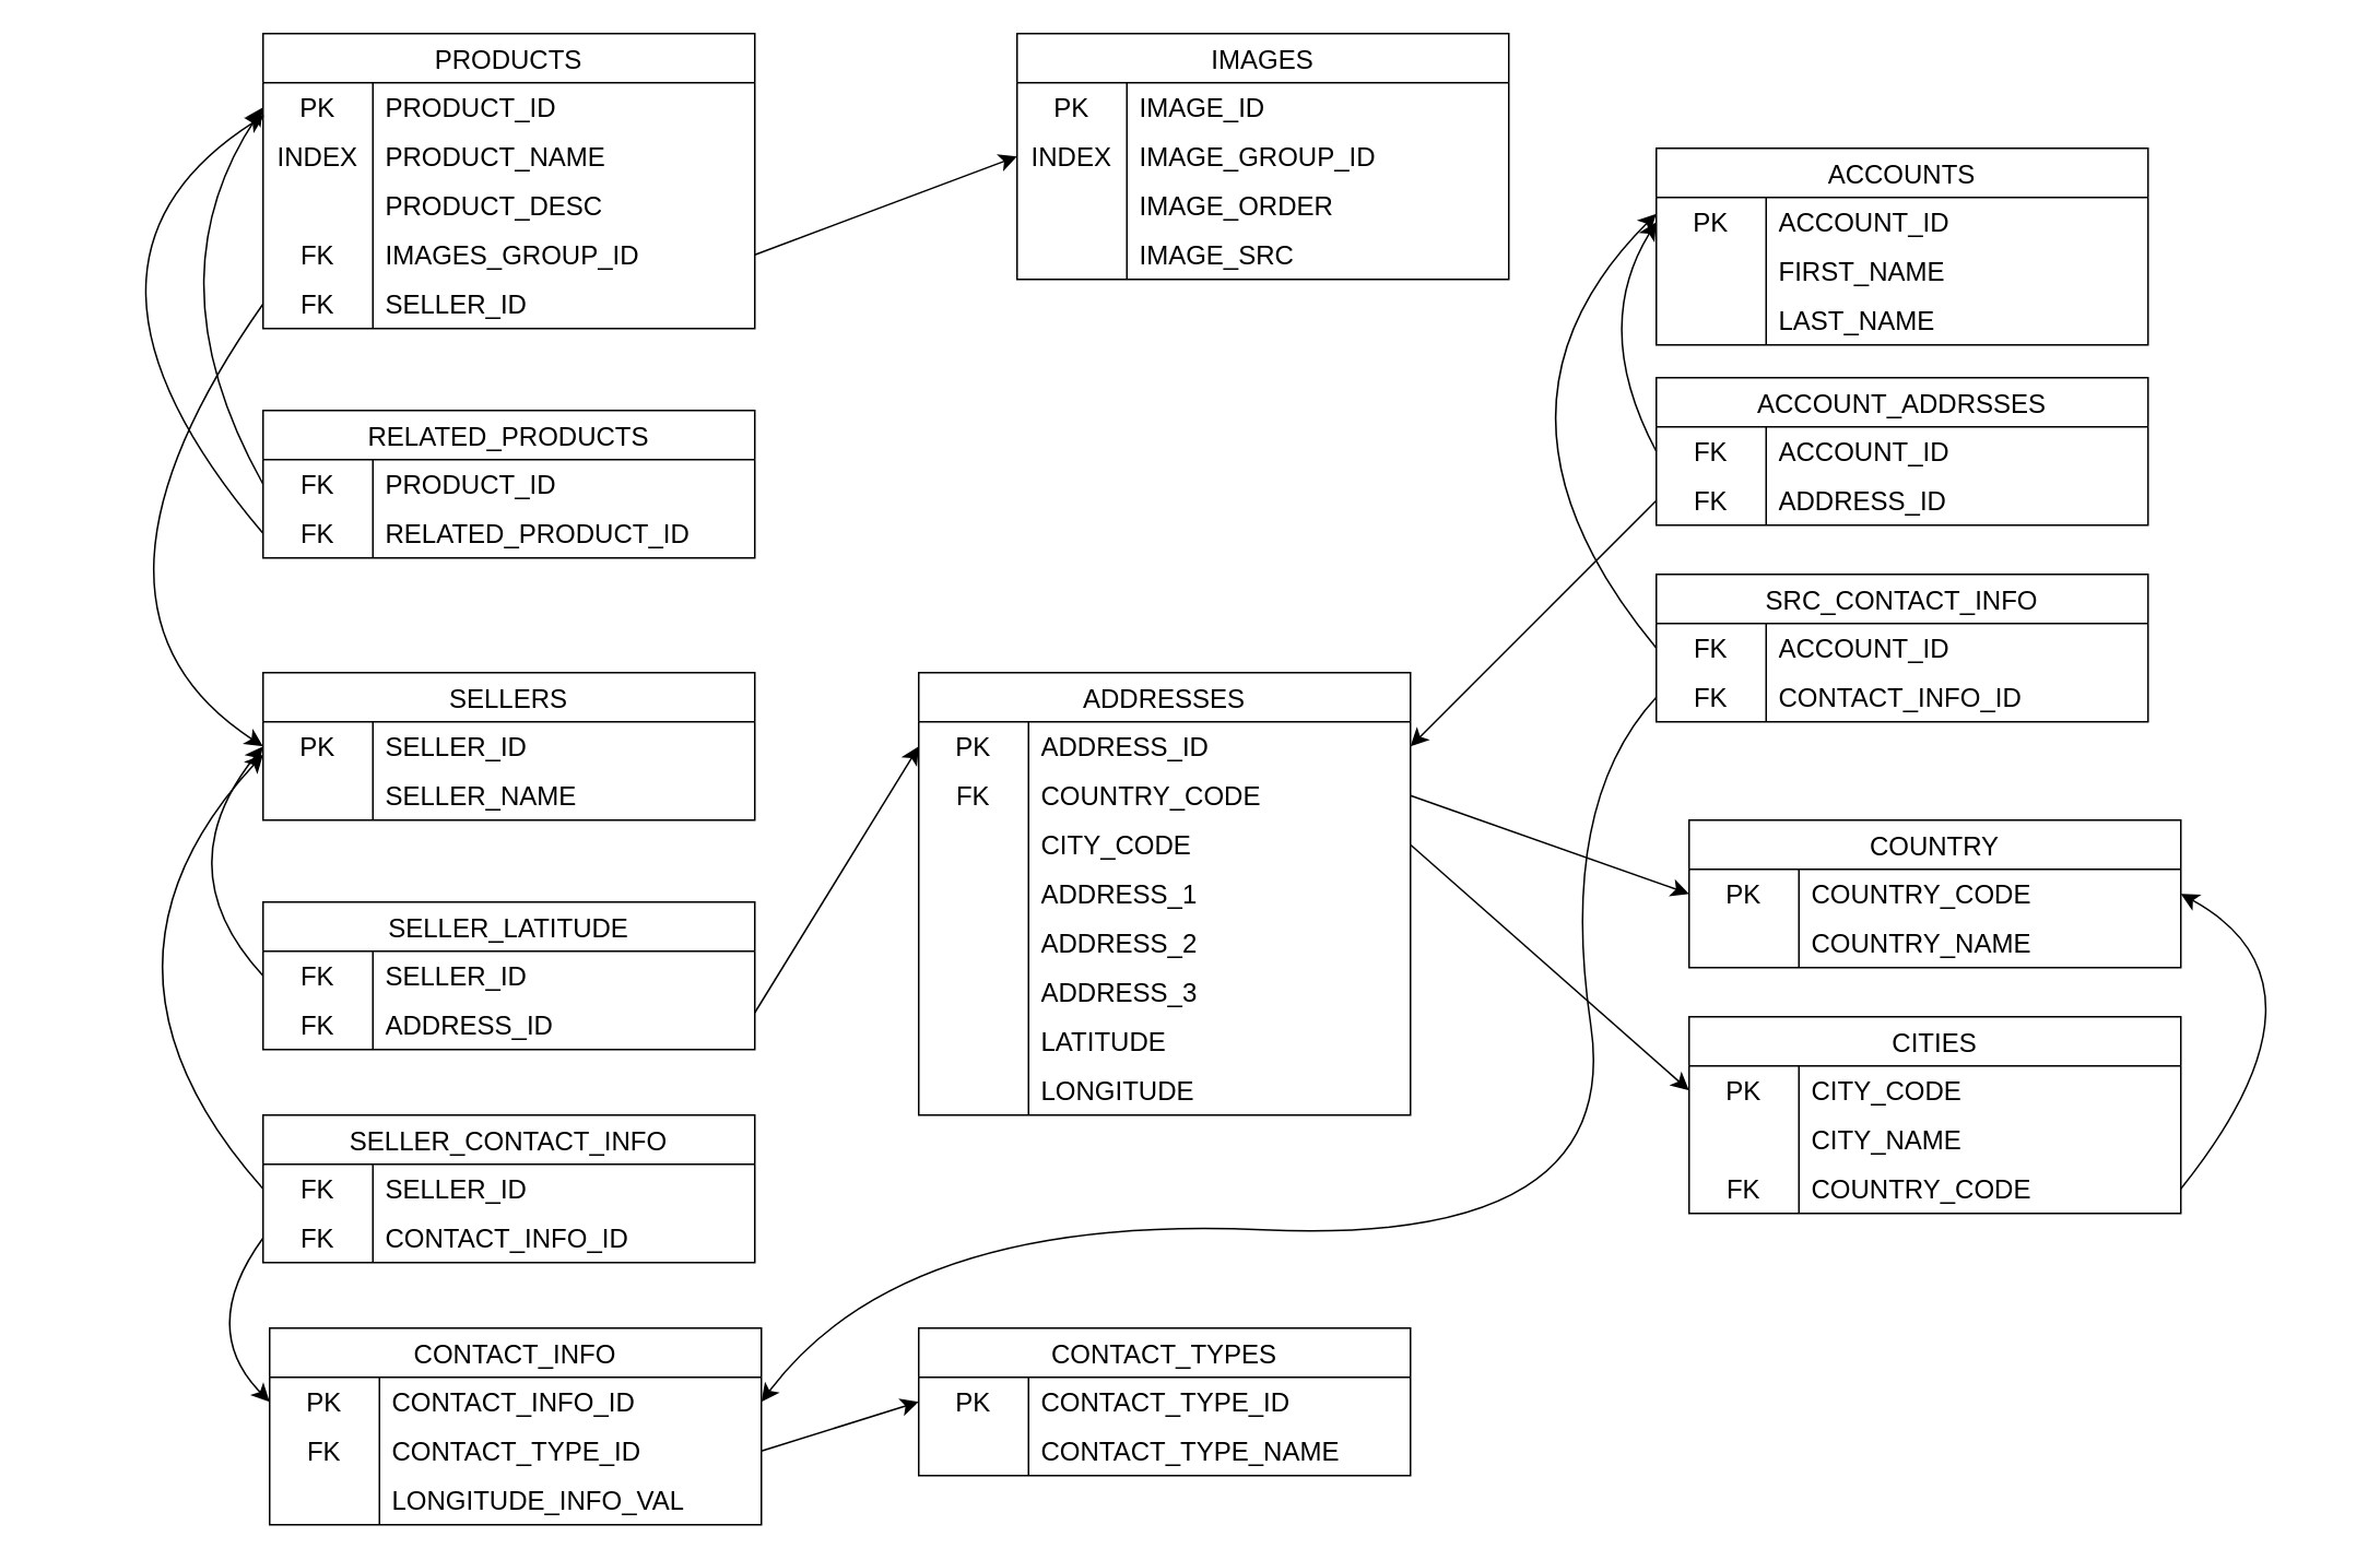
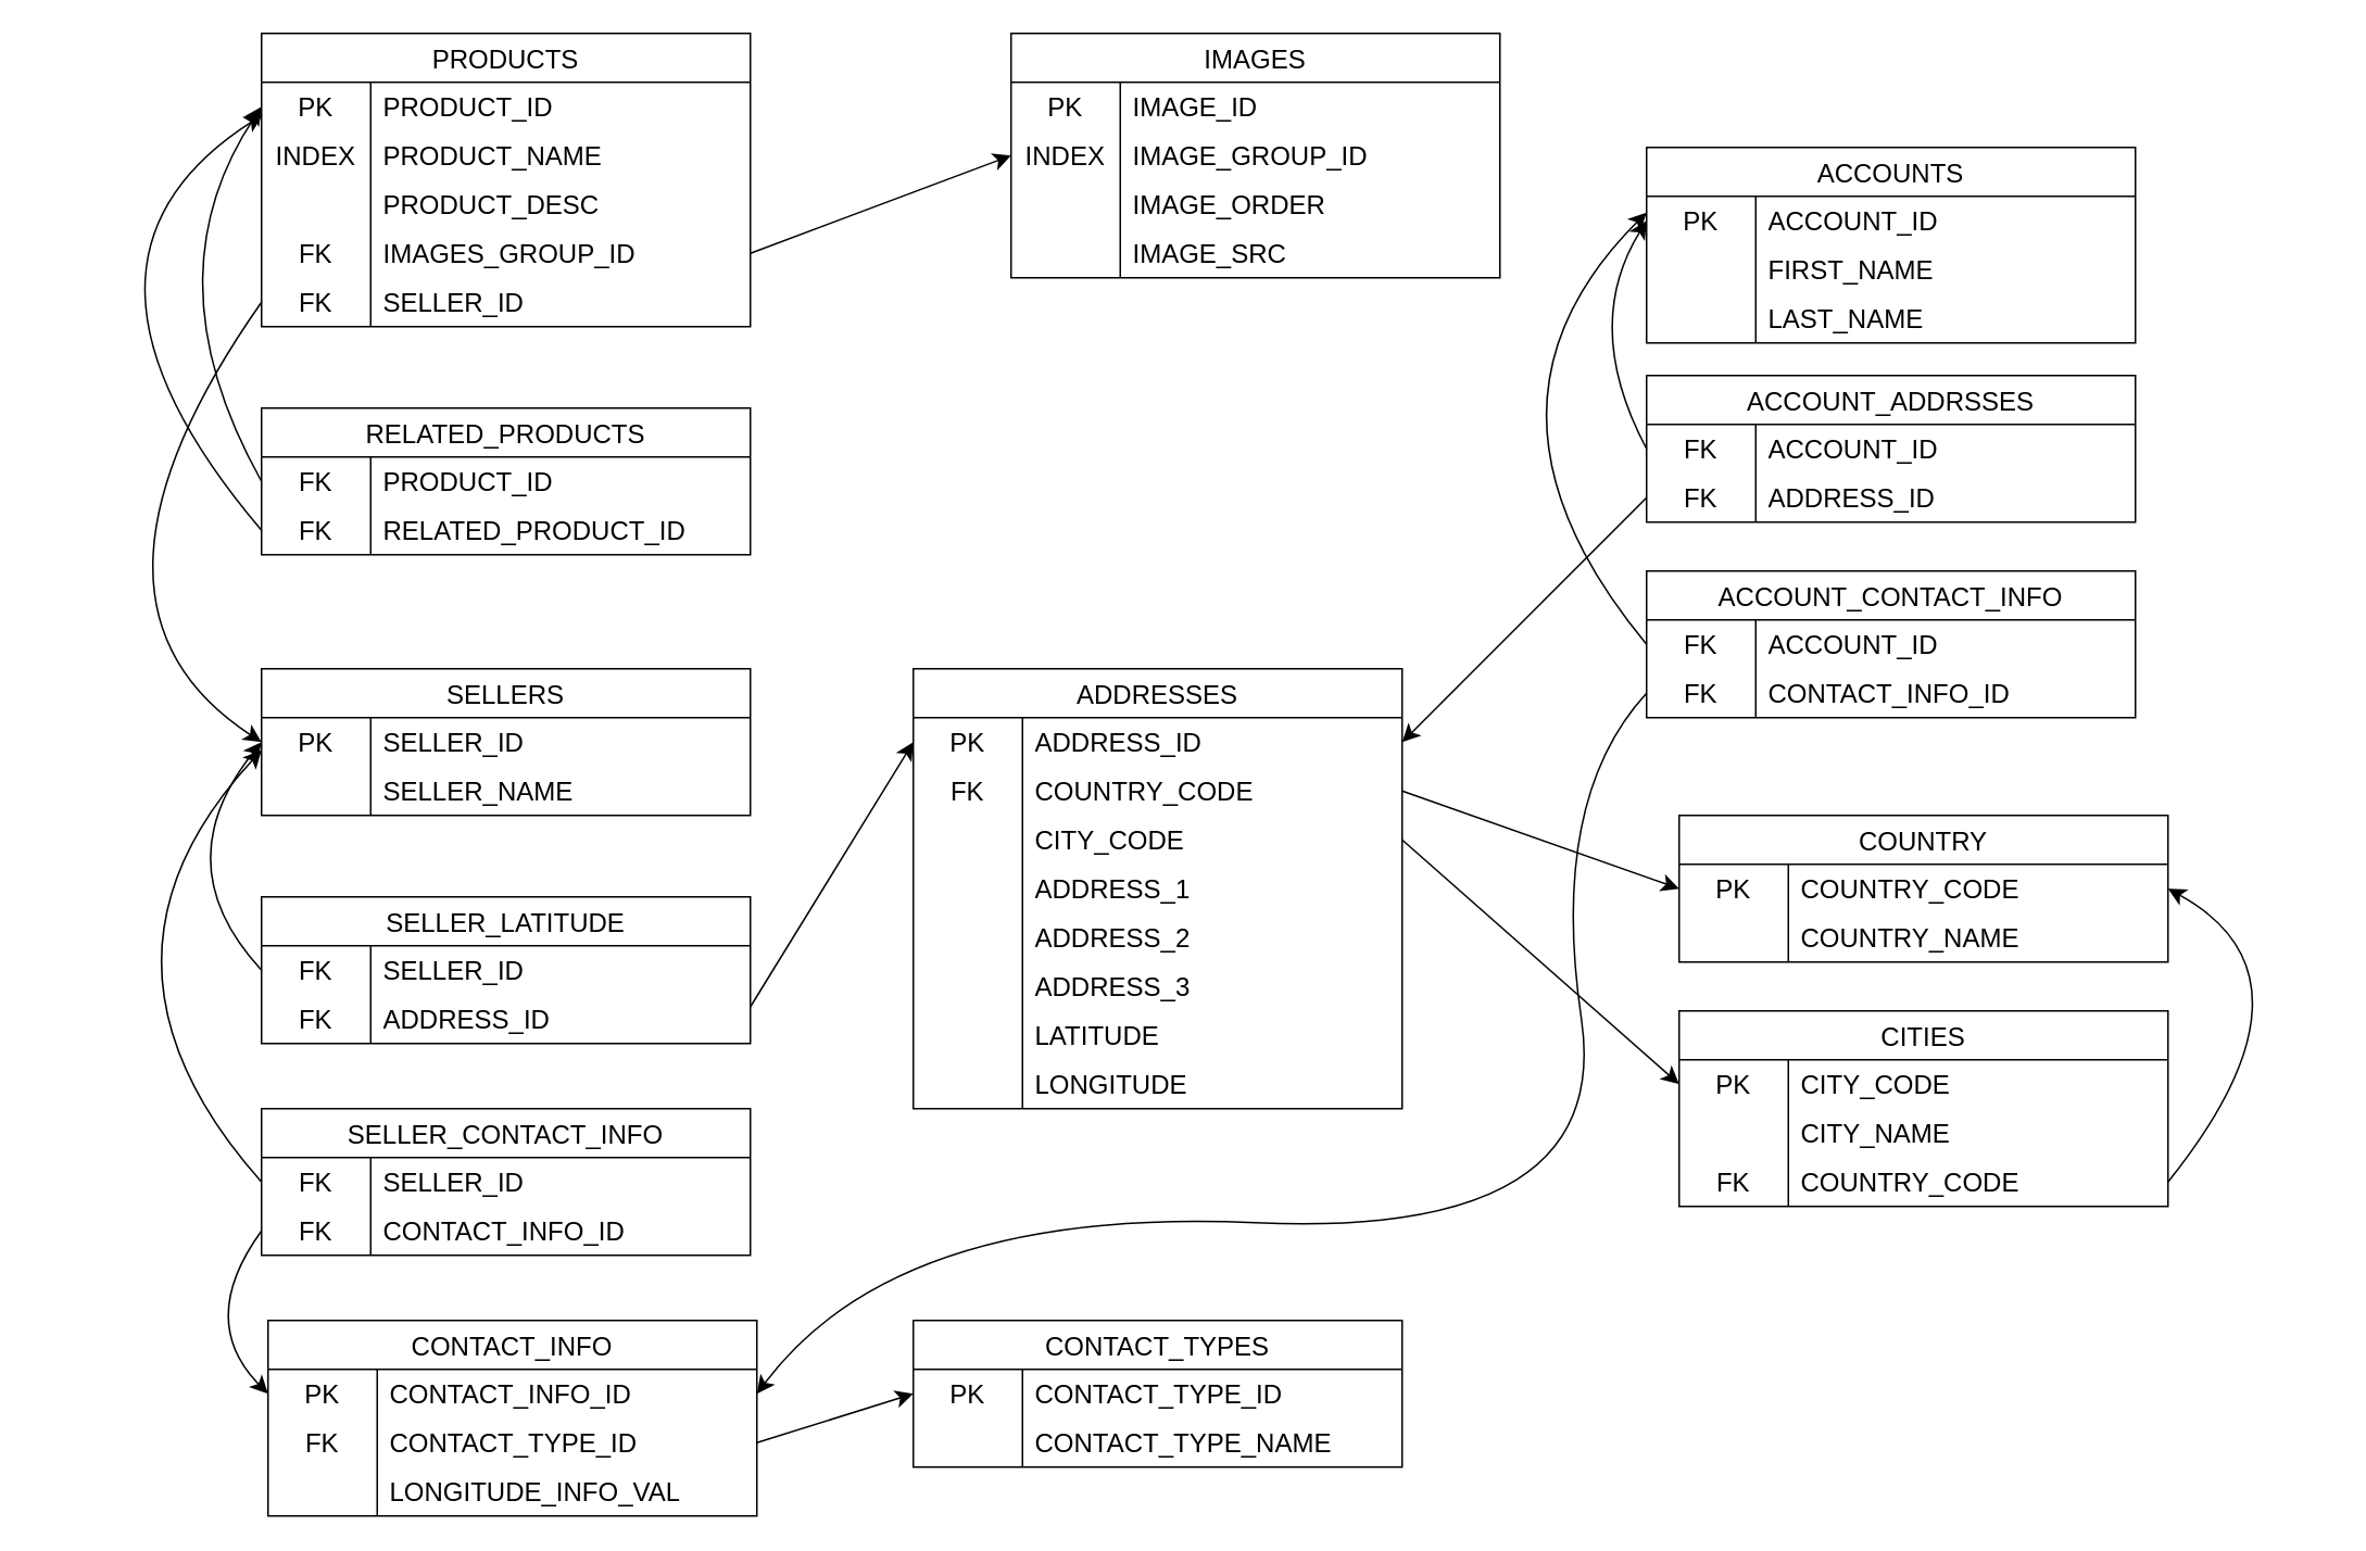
- <mxCell id="150" value="SRC_CONTACT_INFO" style="shape=table;startSize=30;container=1;collapsible=0;childLayout=tableLayout;fixedRows=1;rowLines=0;fontStyle=0;strokeColor=default;fontSize=16;" vertex="1" parent="1"><mxGeometry x="1010" y="350" width="300" height="90" as="geometry" /></mxCell>
+ <mxCell id="150" value="ACCOUNT_CONTACT_INFO" style="shape=table;startSize=30;container=1;collapsible=0;childLayout=tableLayout;fixedRows=1;rowLines=0;fontStyle=0;strokeColor=default;fontSize=16;" vertex="1" parent="1"><mxGeometry x="1010" y="350" width="300" height="90" as="geometry" /></mxCell>
